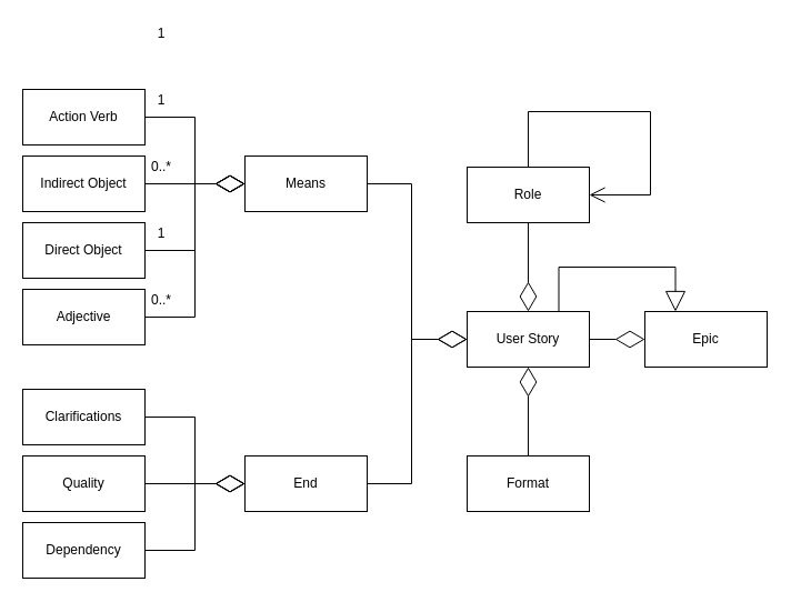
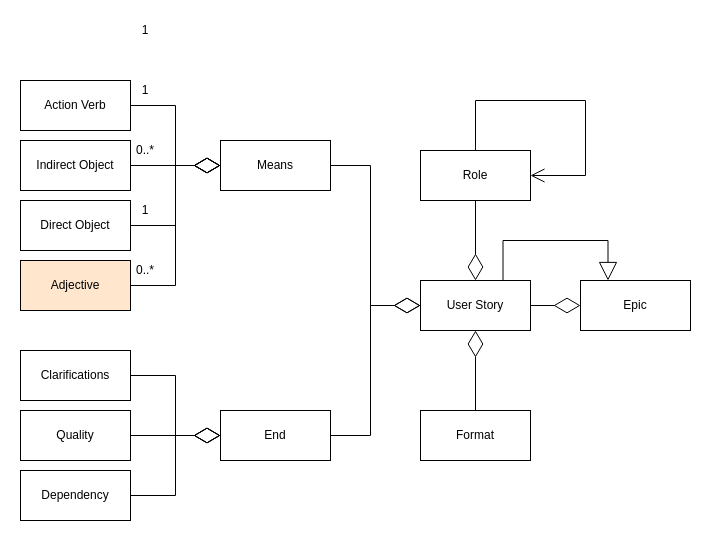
- <mxCell id="2" value="Adjective" style="html=1;whiteSpace=wrap;" vertex="1" parent="1"><mxGeometry x="20" y="260" width="110" height="50" as="geometry" /></mxCell>
+ <mxCell id="2" value="Adjective" style="html=1;whiteSpace=wrap;fillColor=#ffe6cc;" vertex="1" parent="1"><mxGeometry x="20" y="260" width="110" height="50" as="geometry" /></mxCell>
